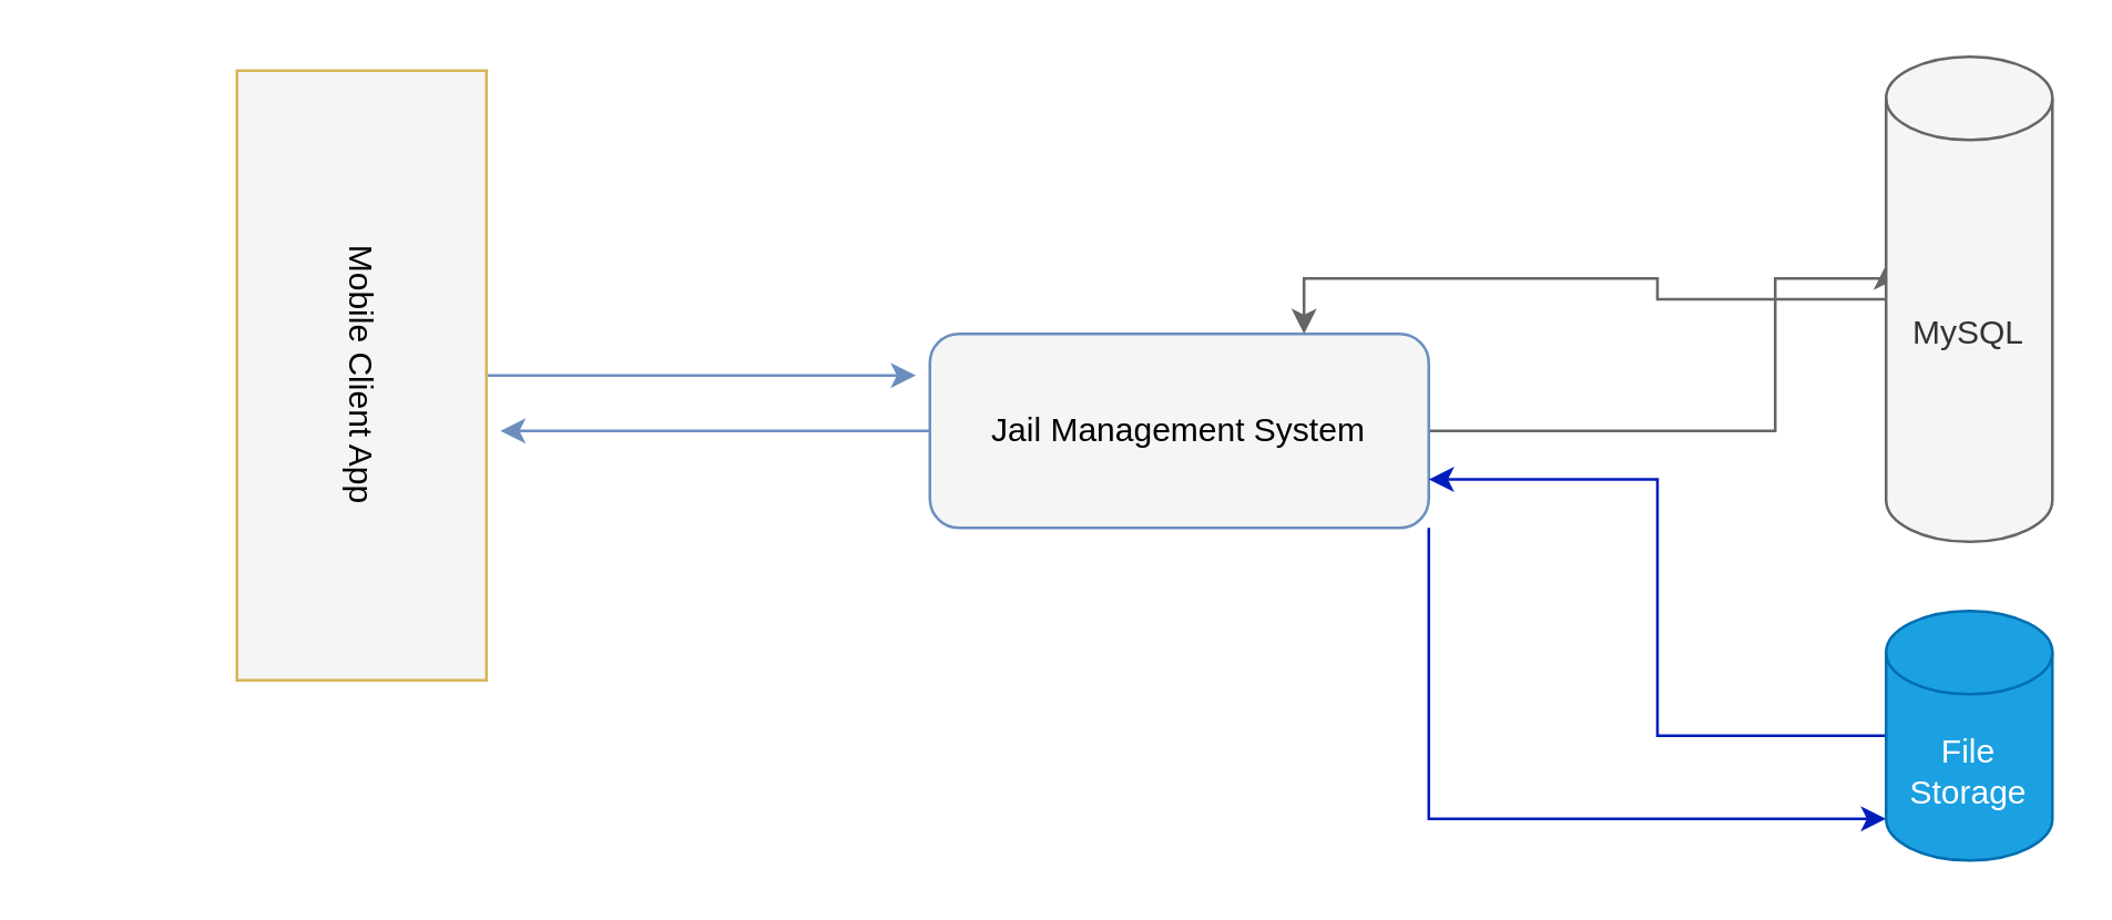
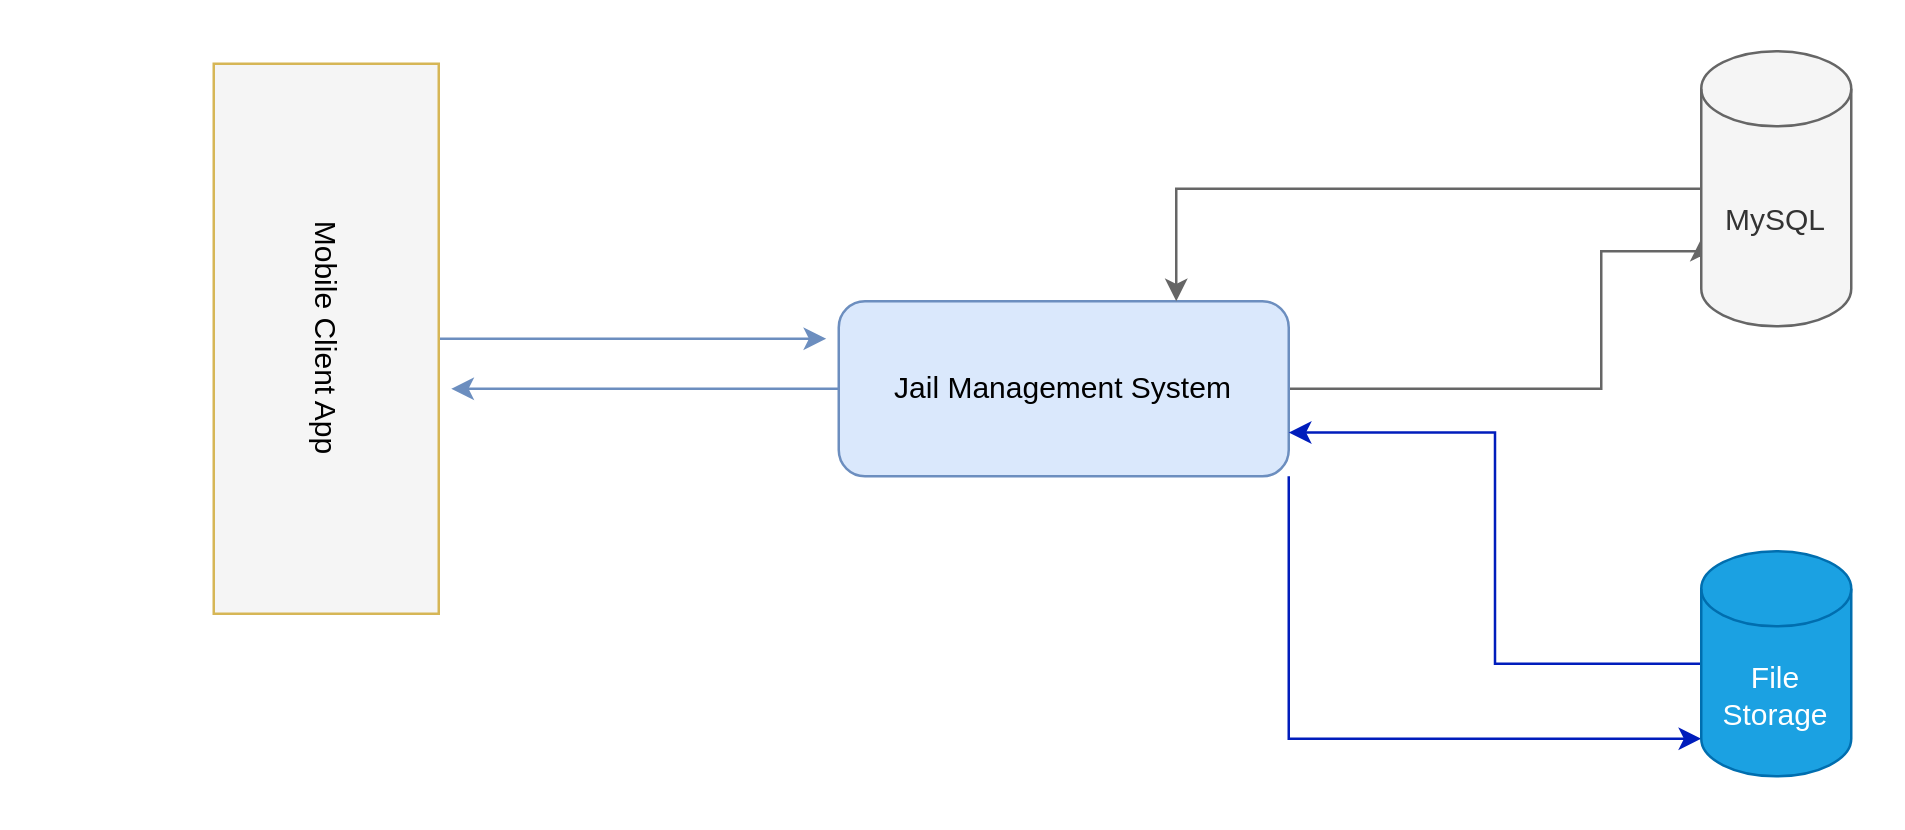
- <mxCell id="9" value="MySQL" style="shape=cylinder3;whiteSpace=wrap;html=1;boundedLbl=1;backgroundOutline=1;size=15;fillColor=#f5f5f5;fontColor=#333333;strokeColor=#666666;" vertex="1" parent="1"><mxGeometry x="680" y="20" width="60" height="175" as="geometry" /></mxCell>
+ <mxCell id="9" value="MySQL" style="shape=cylinder3;whiteSpace=wrap;html=1;boundedLbl=1;backgroundOutline=1;size=15;fillColor=#f5f5f5;fontColor=#333333;strokeColor=#666666;" vertex="1" parent="1"><mxGeometry x="680" y="20" width="60" height="110" as="geometry" /></mxCell>
- <mxCell id="5" value="Jail Management System" style="rounded=1;whiteSpace=wrap;html=1;fillColor=#f5f5f5;strokeColor=#6c8ebf;" vertex="1" parent="1"><mxGeometry x="335" y="120" width="180" height="70" as="geometry" /></mxCell>
+ <mxCell id="5" value="Jail Management System" style="rounded=1;whiteSpace=wrap;html=1;fillColor=#dae8fc;strokeColor=#6c8ebf;" vertex="1" parent="1"><mxGeometry x="335" y="120" width="180" height="70" as="geometry" /></mxCell>
